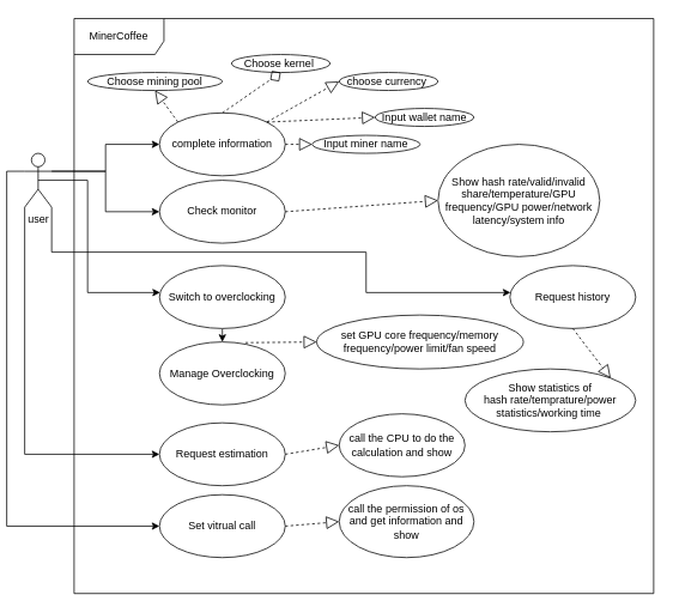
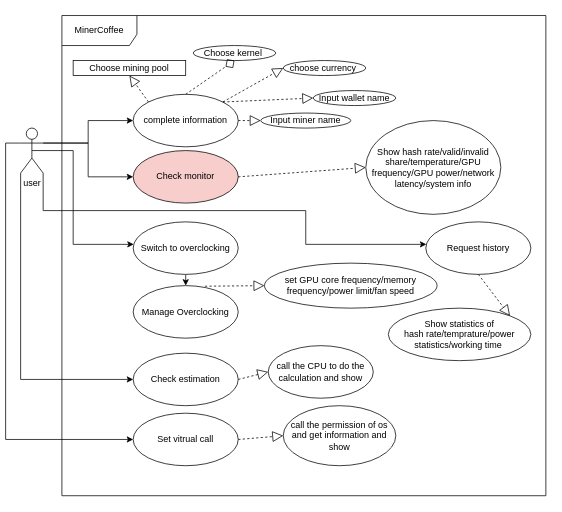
- <mxCell id="11" value="Choose mining pool" style="ellipse;whiteSpace=wrap;html=1;" parent="1" vertex="1"><mxGeometry x="90" y="80" width="150" height="20" as="geometry" /></mxCell>
+ <mxCell id="11" value="Choose mining pool" style="whiteSpace=wrap;html=1;rounded=0;" parent="1" vertex="1"><mxGeometry x="90" y="80" width="150" height="20" as="geometry" /></mxCell>
- <mxCell id="16" value="Check monitor" style="ellipse;whiteSpace=wrap;html=1;" parent="1" vertex="1"><mxGeometry x="170" y="200" width="140" height="70" as="geometry" /></mxCell>
+ <mxCell id="16" value="Check monitor" style="ellipse;whiteSpace=wrap;html=1;fillColor=#f8cecc;" parent="1" vertex="1"><mxGeometry x="170" y="200" width="140" height="70" as="geometry" /></mxCell>
- <mxCell id="36" value="call the CPU to do the calculation and show" style="ellipse;whiteSpace=wrap;html=1;" parent="1" vertex="1"><mxGeometry x="370" y="460" width="140" height="70" as="geometry" /></mxCell>
+ <mxCell id="36" value="call the CPU to do the calculation and show" style="ellipse;whiteSpace=wrap;html=1;" parent="1" vertex="1"><mxGeometry x="350" y="460" width="140" height="70" as="geometry" /></mxCell>
- <mxCell id="20" value="Request estimation" style="ellipse;whiteSpace=wrap;html=1;" parent="1" vertex="1"><mxGeometry x="170" y="470" width="140" height="70" as="geometry" /></mxCell>
+ <mxCell id="20" value="Check estimation" style="ellipse;whiteSpace=wrap;html=1;" parent="1" vertex="1"><mxGeometry x="170" y="470" width="140" height="70" as="geometry" /></mxCell>
